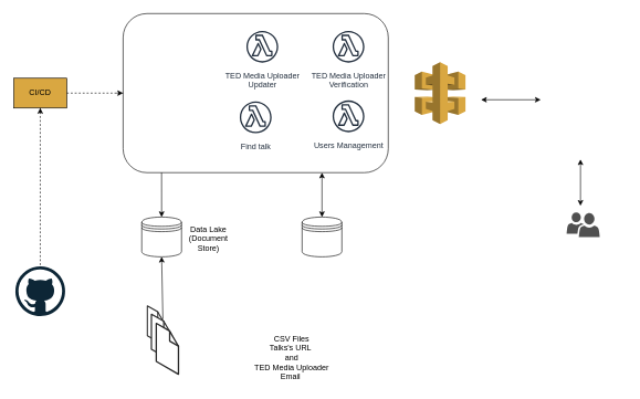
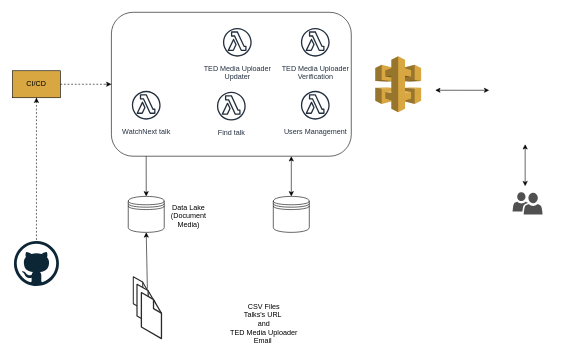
+ <mxCell id="4" value="WatchNext talk" style="outlineConnect=0;fontColor=#232F3E;gradientColor=none;strokeColor=#232F3E;fillColor=#ffffff;dashed=0;verticalLabelPosition=bottom;verticalAlign=top;align=center;html=1;fontSize=12;fontStyle=0;aspect=fixed;shape=mxgraph.aws4.resourceIcon;resIcon=mxgraph.aws4.lambda_function;" parent="1" vertex="1"><mxGeometry x="213.09" y="145" width="60" height="60" as="geometry" /></mxCell>
- <mxCell id="18" value="Data Lake&lt;br&gt;(Document Store)" style="text;html=1;strokeColor=none;fillColor=none;align=center;verticalAlign=middle;whiteSpace=wrap;rounded=0;" parent="1" vertex="1"><mxGeometry x="294" y="350" width="40" height="20" as="geometry" /></mxCell>
+ <mxCell id="18" value="Data Lake&lt;br&gt;(Document Media)" style="text;html=1;strokeColor=none;fillColor=none;align=center;verticalAlign=middle;whiteSpace=wrap;rounded=0;" parent="1" vertex="1"><mxGeometry x="294" y="350" width="40" height="20" as="geometry" /></mxCell>
